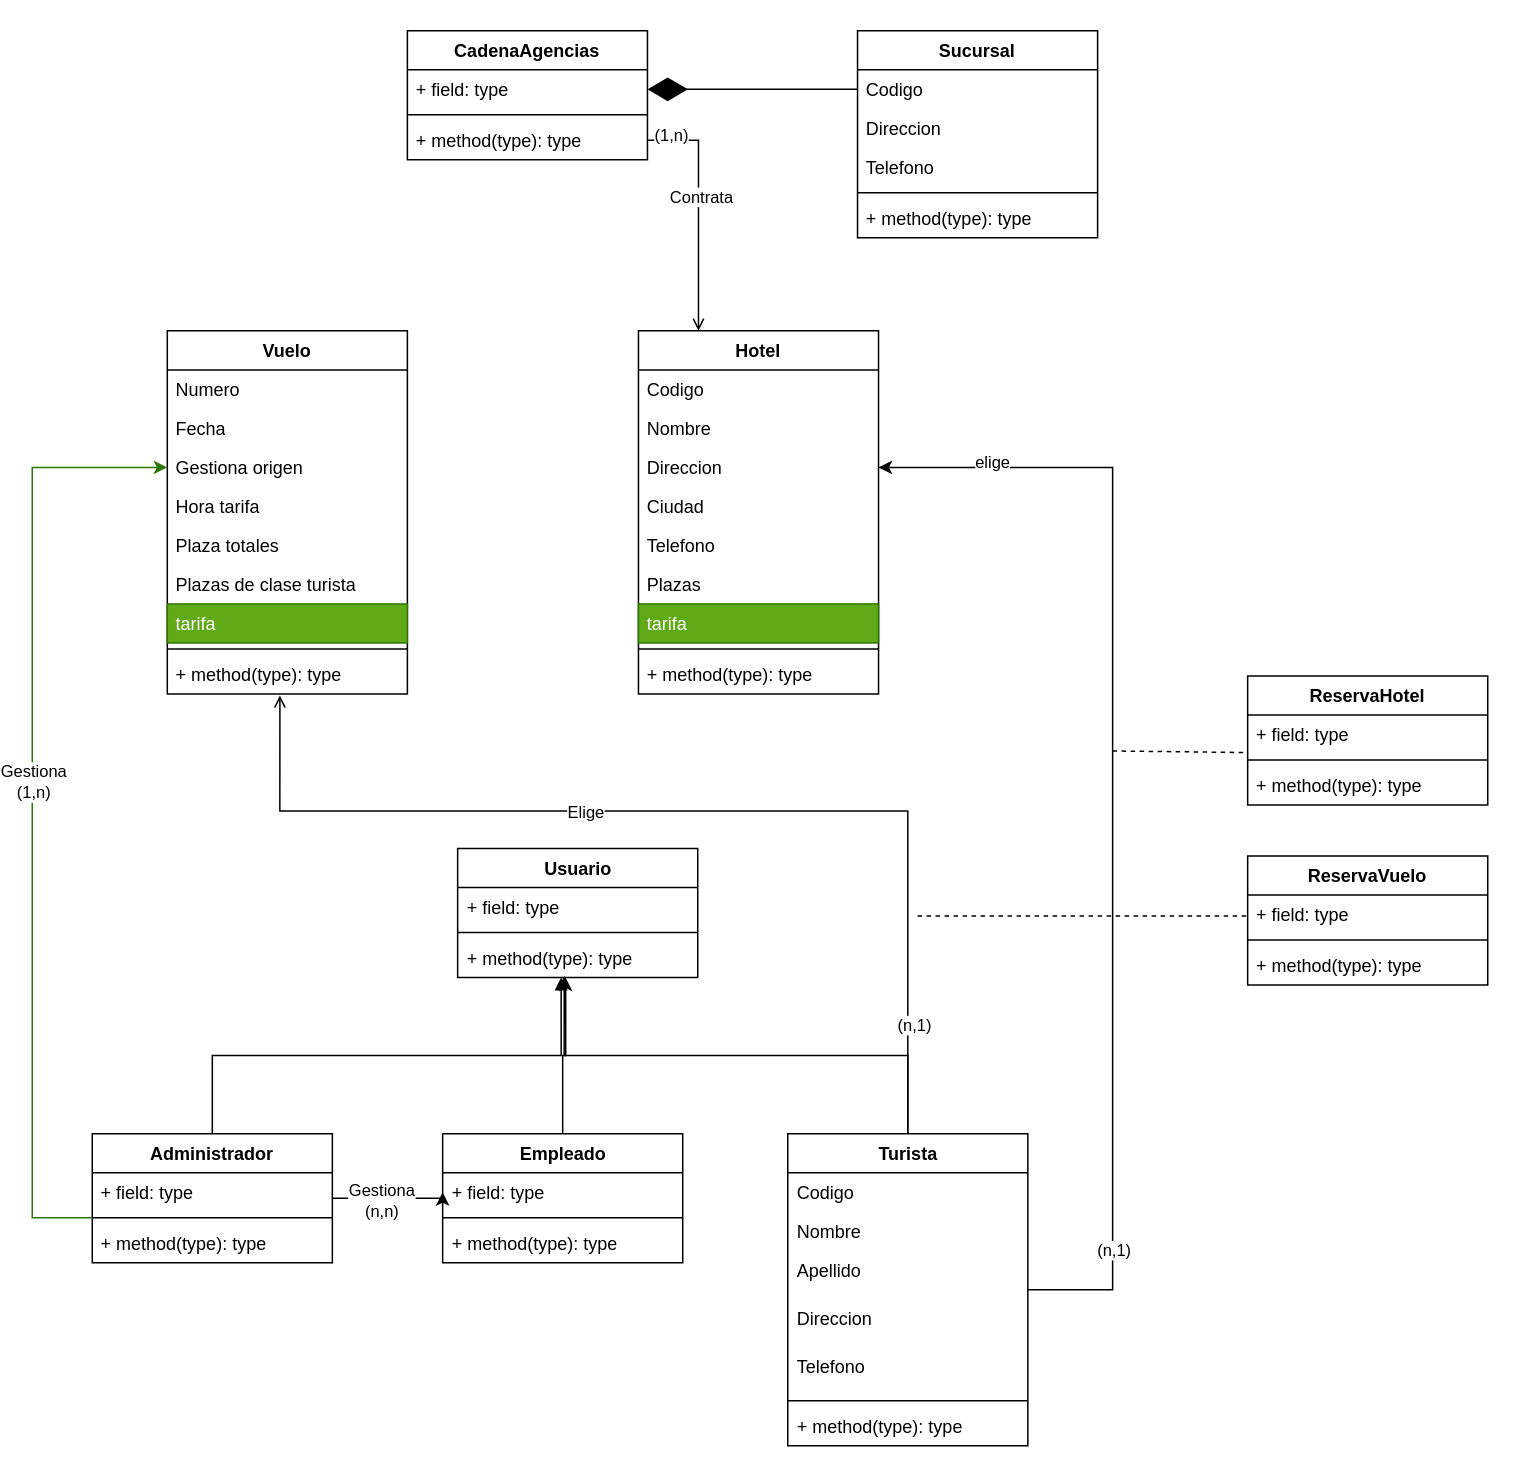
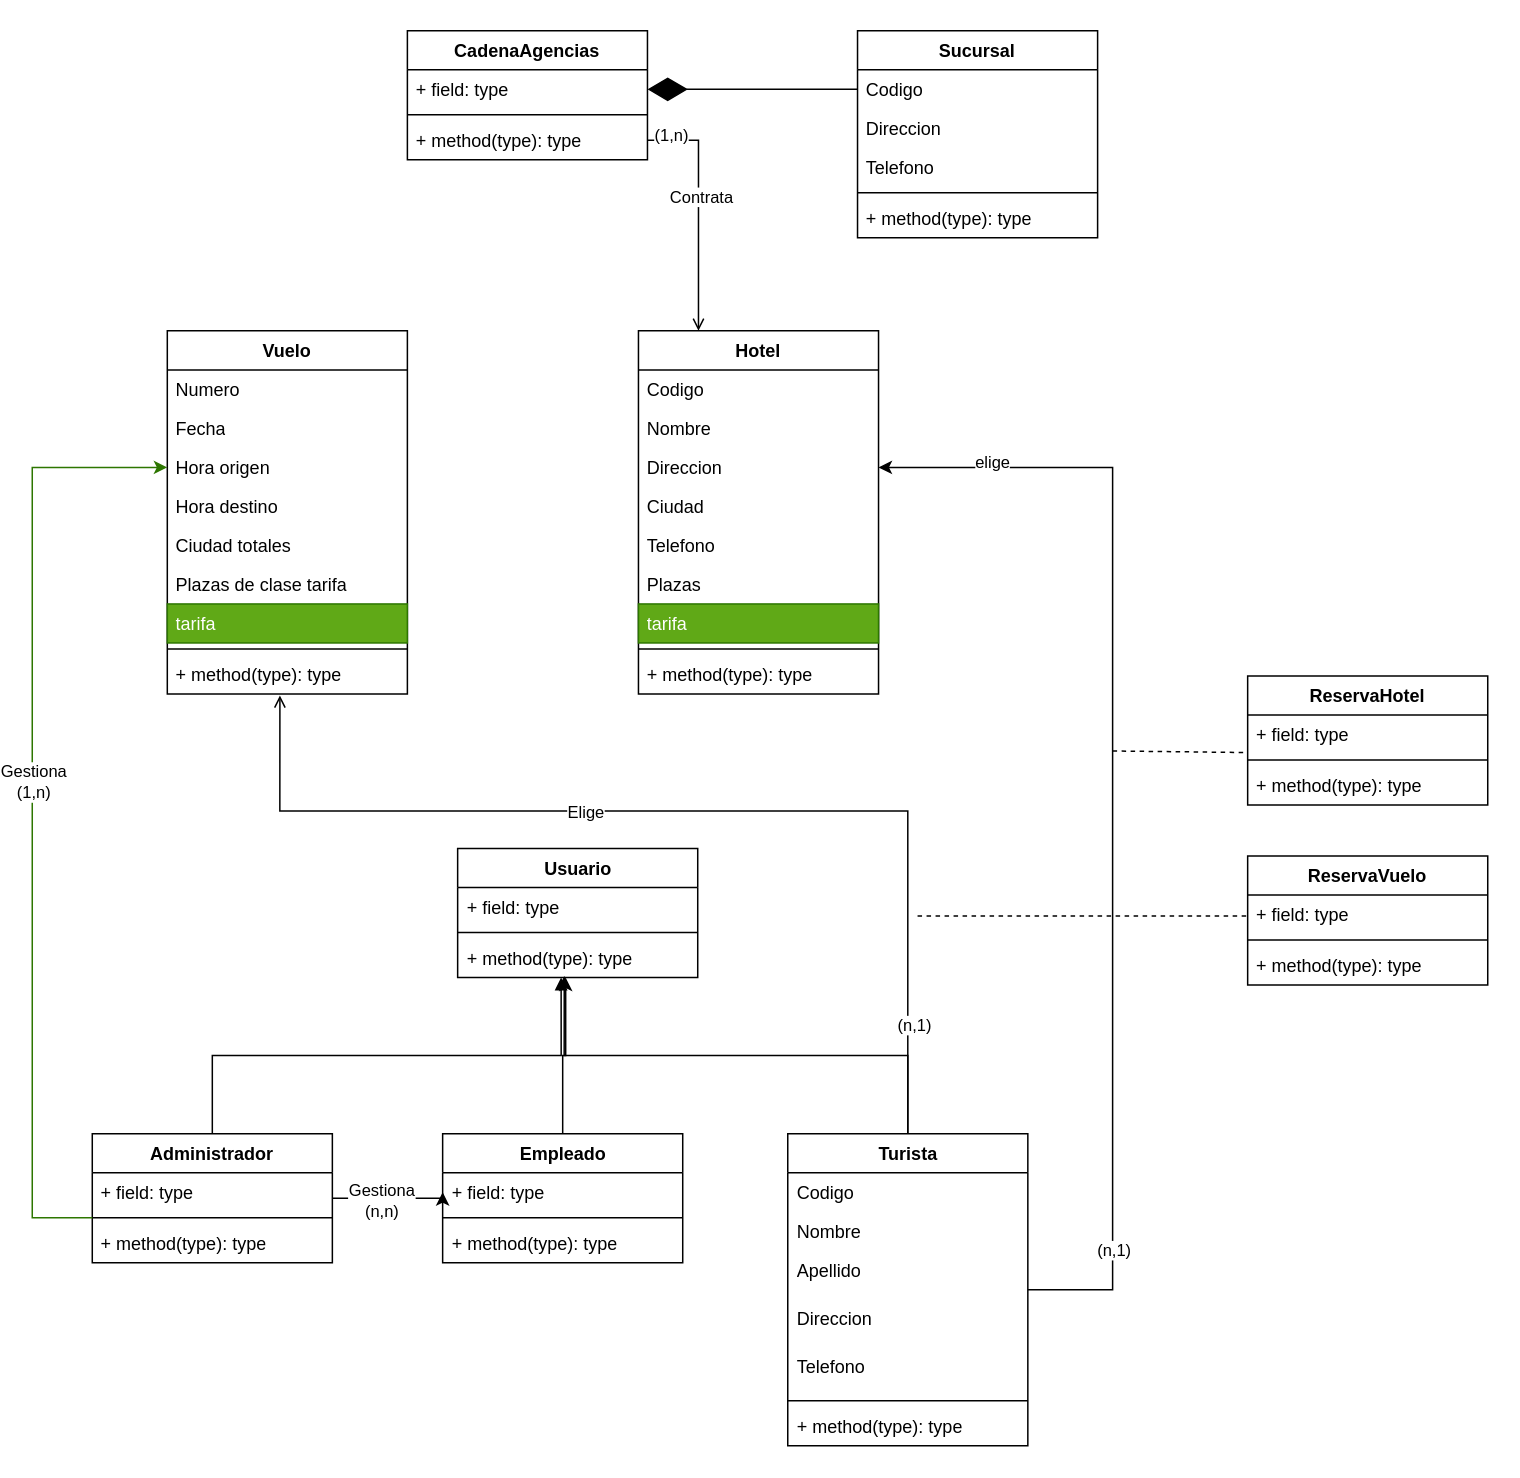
- <mxCell id="25" value="Gestiona origen" style="text;strokeColor=none;fillColor=none;align=left;verticalAlign=top;spacingLeft=4;spacingRight=4;overflow=hidden;rotatable=0;points=[[0,0.5],[1,0.5]];portConstraint=eastwest;whiteSpace=wrap;html=1;" vertex="1" parent="22"><mxGeometry y="78" width="160" height="26" as="geometry" /></mxCell>
+ <mxCell id="25" value="Hora origen" style="text;strokeColor=none;fillColor=none;align=left;verticalAlign=top;spacingLeft=4;spacingRight=4;overflow=hidden;rotatable=0;points=[[0,0.5],[1,0.5]];portConstraint=eastwest;whiteSpace=wrap;html=1;" vertex="1" parent="22"><mxGeometry y="78" width="160" height="26" as="geometry" /></mxCell>
- <mxCell id="26" value="Hora tarifa" style="text;strokeColor=none;fillColor=none;align=left;verticalAlign=top;spacingLeft=4;spacingRight=4;overflow=hidden;rotatable=0;points=[[0,0.5],[1,0.5]];portConstraint=eastwest;whiteSpace=wrap;html=1;" vertex="1" parent="22"><mxGeometry y="104" width="160" height="26" as="geometry" /></mxCell>
+ <mxCell id="26" value="Hora destino" style="text;strokeColor=none;fillColor=none;align=left;verticalAlign=top;spacingLeft=4;spacingRight=4;overflow=hidden;rotatable=0;points=[[0,0.5],[1,0.5]];portConstraint=eastwest;whiteSpace=wrap;html=1;" vertex="1" parent="22"><mxGeometry y="104" width="160" height="26" as="geometry" /></mxCell>
- <mxCell id="27" value="Plaza totales" style="text;strokeColor=none;fillColor=none;align=left;verticalAlign=top;spacingLeft=4;spacingRight=4;overflow=hidden;rotatable=0;points=[[0,0.5],[1,0.5]];portConstraint=eastwest;whiteSpace=wrap;html=1;" vertex="1" parent="22"><mxGeometry y="130" width="160" height="26" as="geometry" /></mxCell>
+ <mxCell id="27" value="Ciudad totales" style="text;strokeColor=none;fillColor=none;align=left;verticalAlign=top;spacingLeft=4;spacingRight=4;overflow=hidden;rotatable=0;points=[[0,0.5],[1,0.5]];portConstraint=eastwest;whiteSpace=wrap;html=1;" vertex="1" parent="22"><mxGeometry y="130" width="160" height="26" as="geometry" /></mxCell>
- <mxCell id="28" value="Plazas de clase turista" style="text;strokeColor=none;fillColor=none;align=left;verticalAlign=top;spacingLeft=4;spacingRight=4;overflow=hidden;rotatable=0;points=[[0,0.5],[1,0.5]];portConstraint=eastwest;whiteSpace=wrap;html=1;" vertex="1" parent="22"><mxGeometry y="156" width="160" height="26" as="geometry" /></mxCell>
+ <mxCell id="28" value="Plazas de clase tarifa" style="text;strokeColor=none;fillColor=none;align=left;verticalAlign=top;spacingLeft=4;spacingRight=4;overflow=hidden;rotatable=0;points=[[0,0.5],[1,0.5]];portConstraint=eastwest;whiteSpace=wrap;html=1;" vertex="1" parent="22"><mxGeometry y="156" width="160" height="26" as="geometry" /></mxCell>
